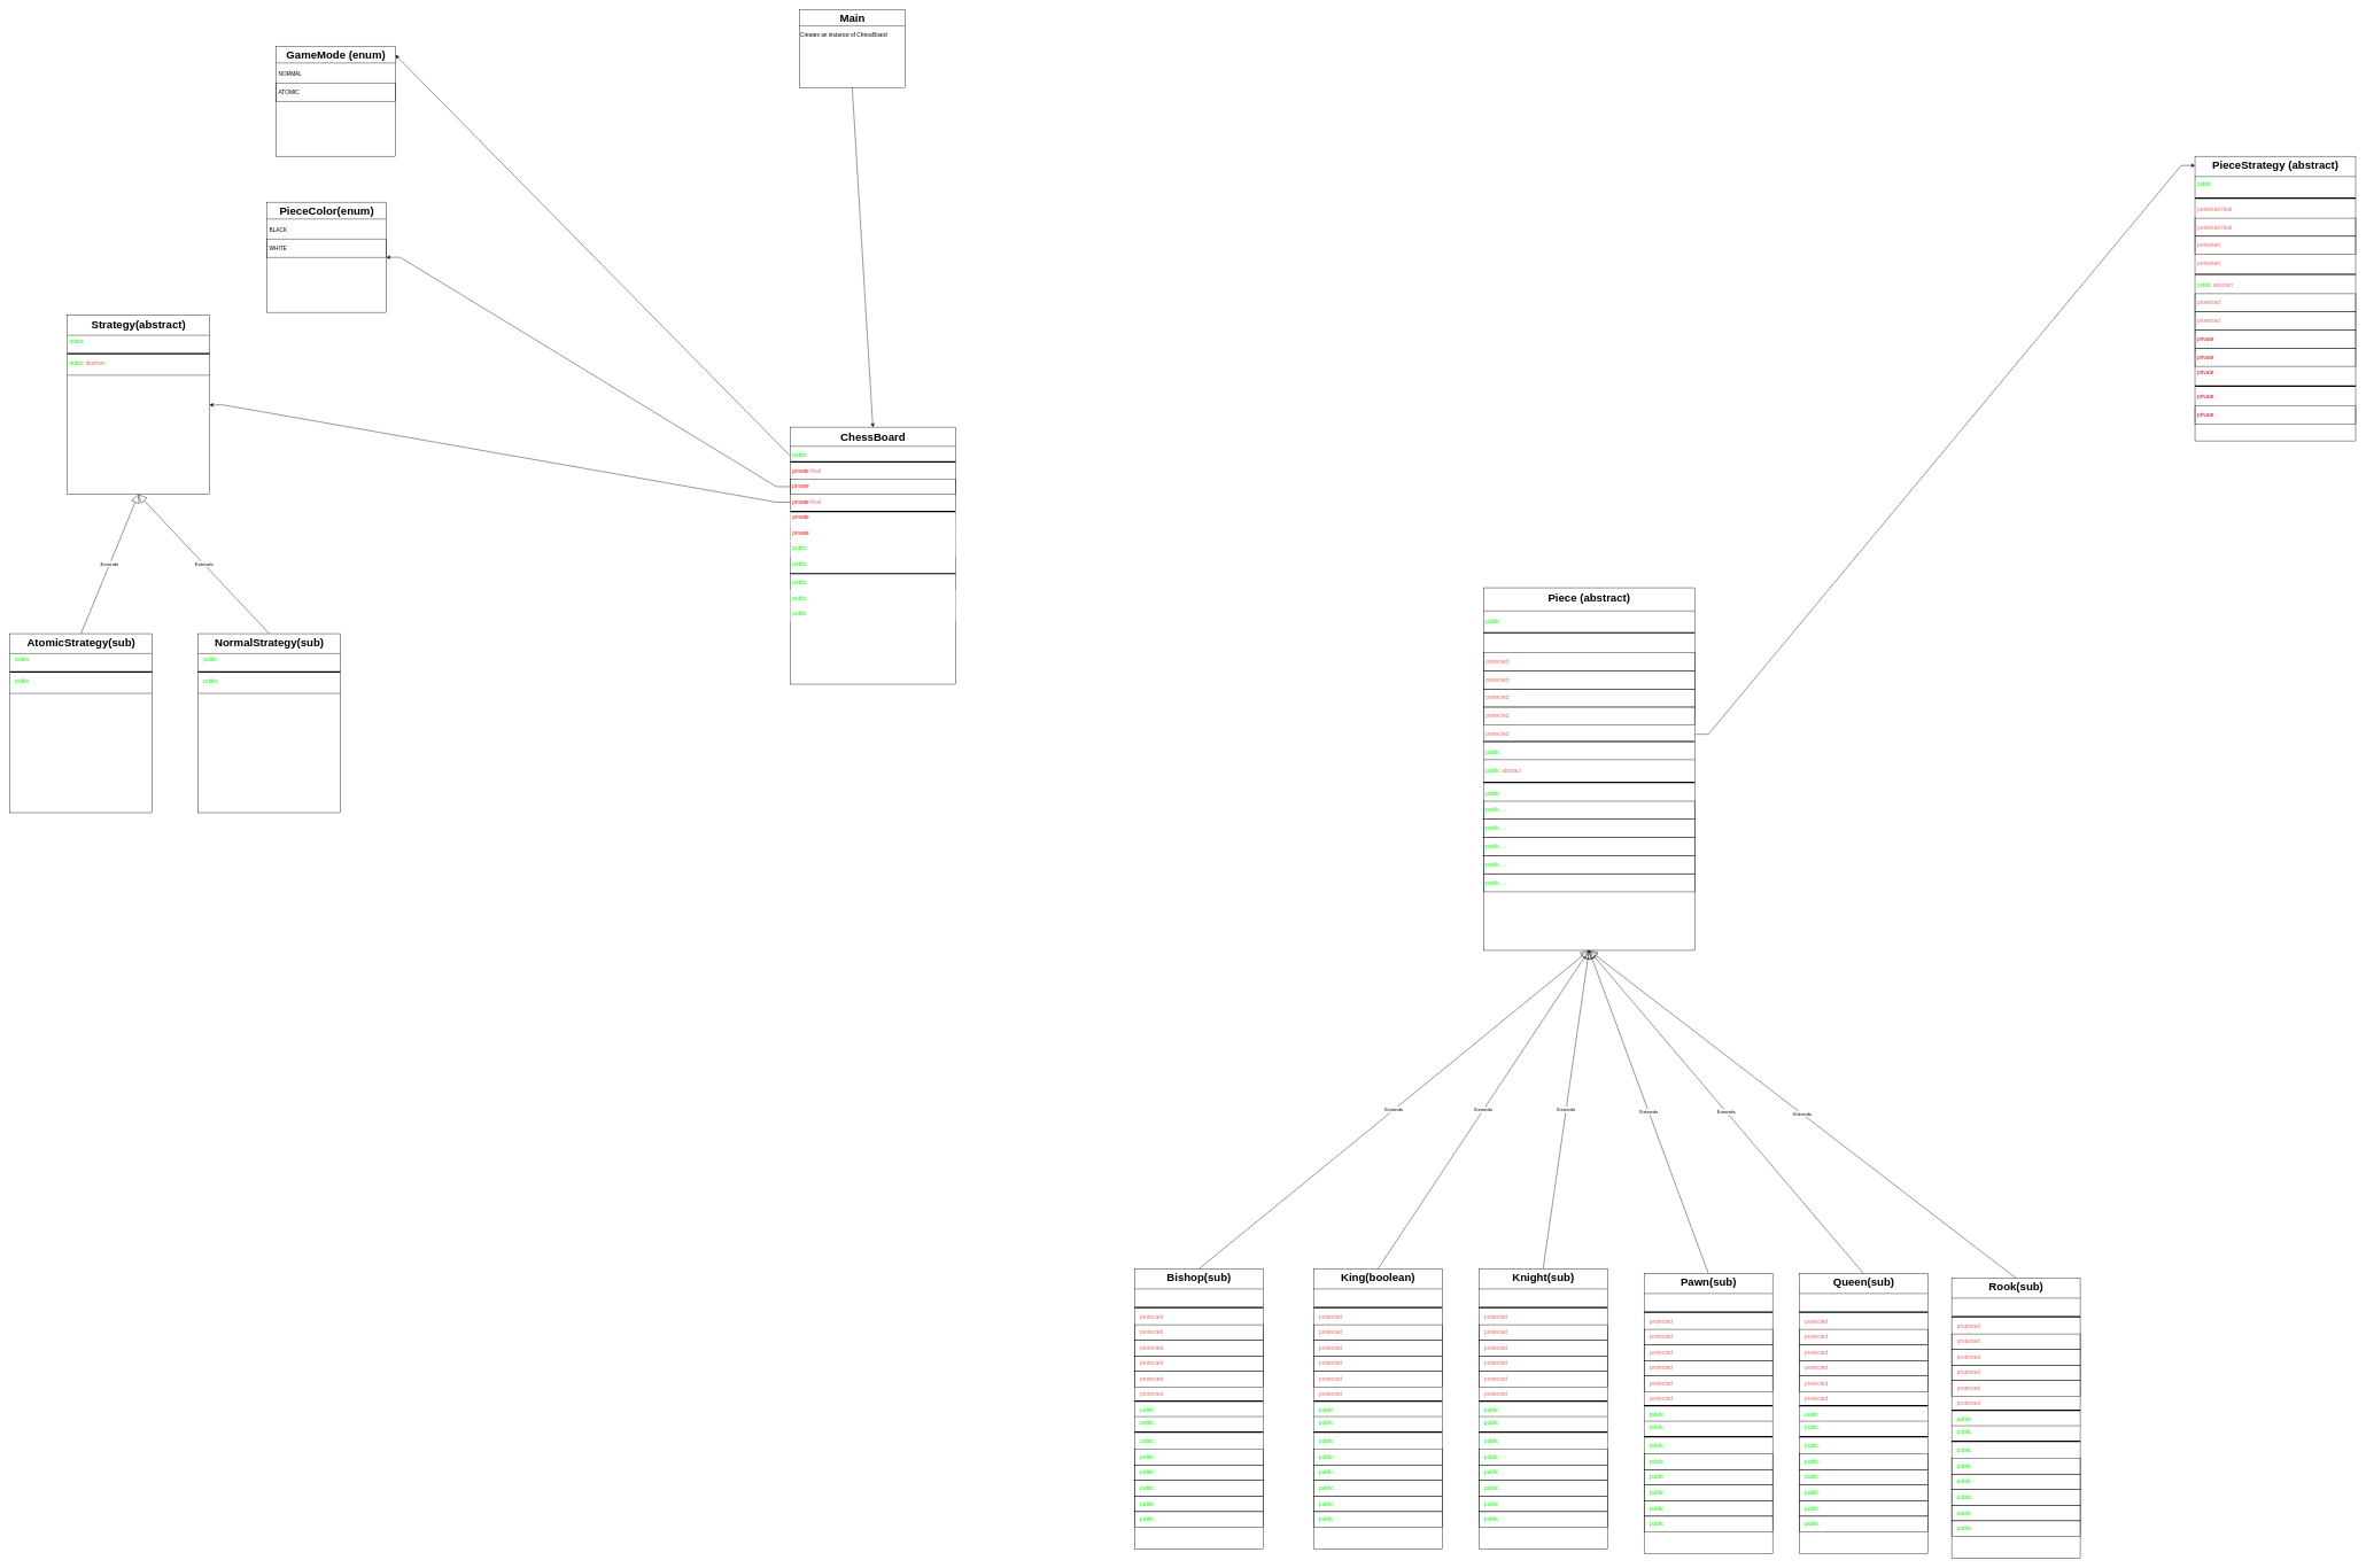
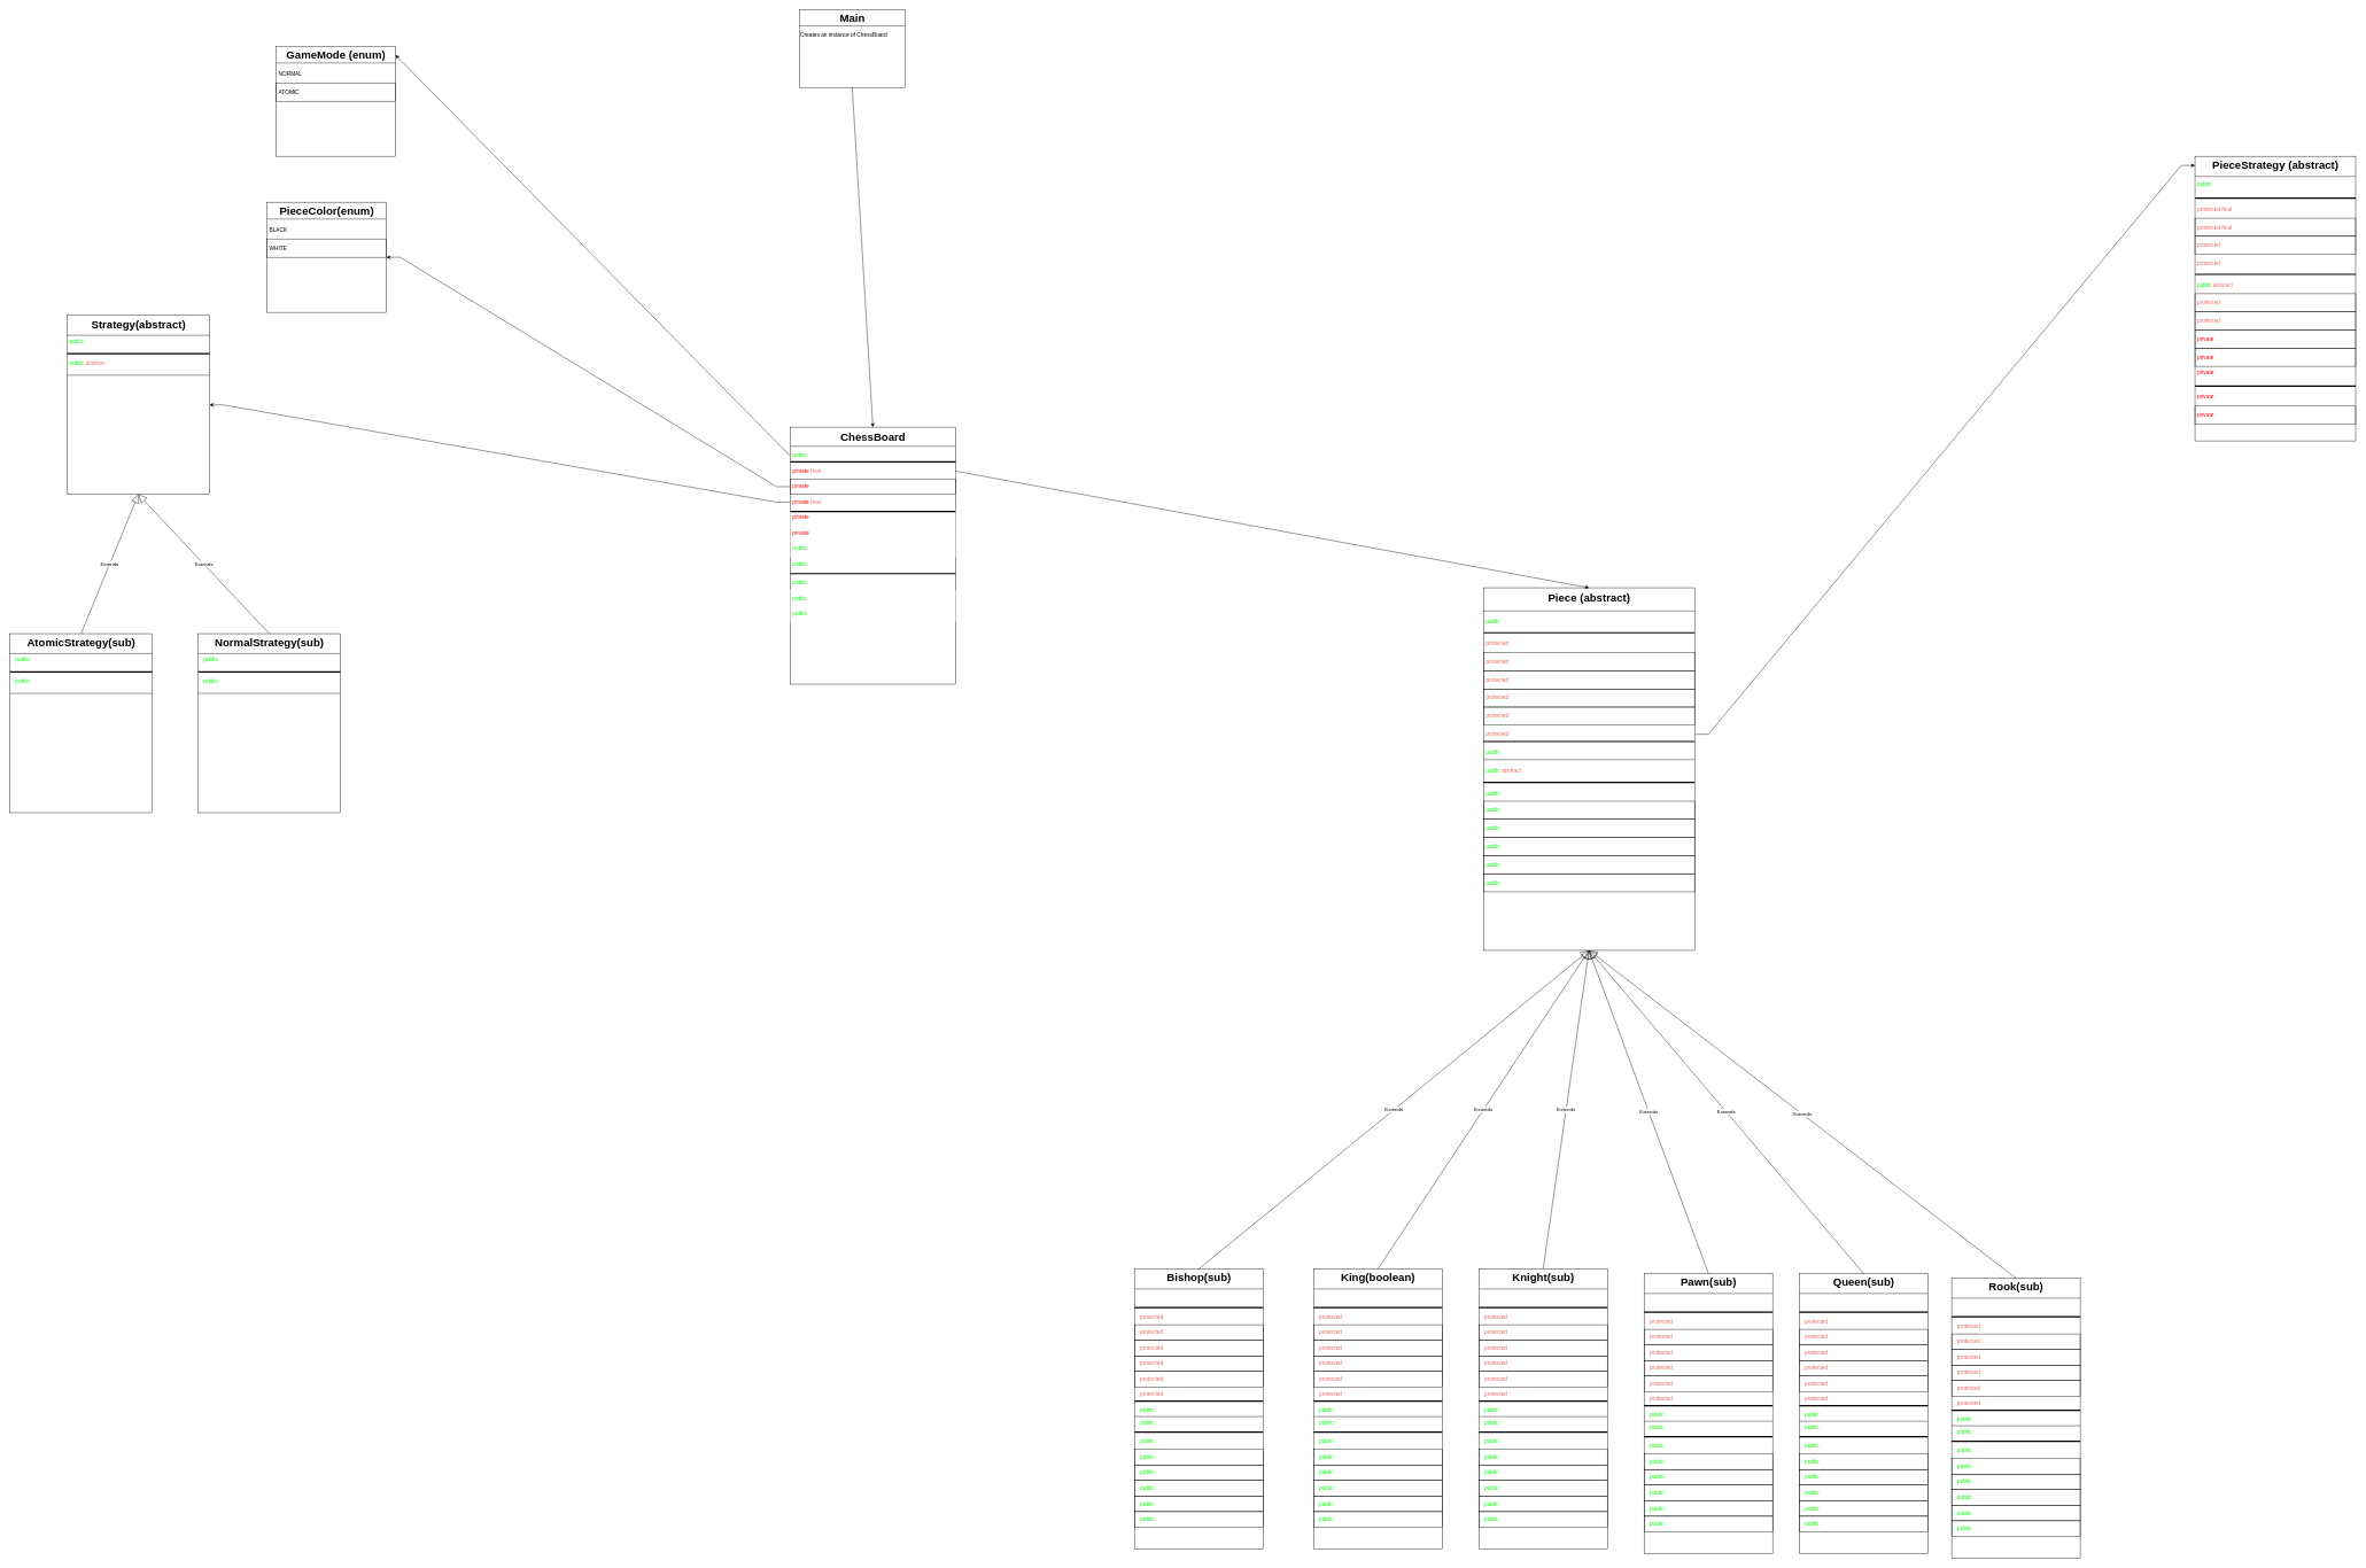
+ <mxCell id="66" value="" style="edgeStyle=none;orthogonalLoop=1;jettySize=auto;html=1;rounded=0;exitX=1;exitY=0.5;exitDx=0;exitDy=0;entryX=0.5;entryY=0;entryDx=0;entryDy=0;" edge="1" parent="1" source="6" target="30"><mxGeometry width="80" relative="1" as="geometry"><mxPoint x="2100" y="990" as="sourcePoint" /><mxPoint x="2180" y="990" as="targetPoint" /><Array as="points" /></mxGeometry></mxCell>
+ <mxCell id="34" value="&amp;nbsp;&lt;font color=&quot;#ea6b66&quot;&gt;protected &lt;/font&gt;int row;" style="text;html=1;strokeColor=none;fillColor=none;align=left;verticalAlign=middle;whiteSpace=wrap;overflow=hidden;fontColor=#ffffff;strokeWidth=1;perimeterSpacing=1;" vertex="1" parent="29"><mxGeometry y="101.955" width="460" height="39.492" as="geometry" /></mxCell>
